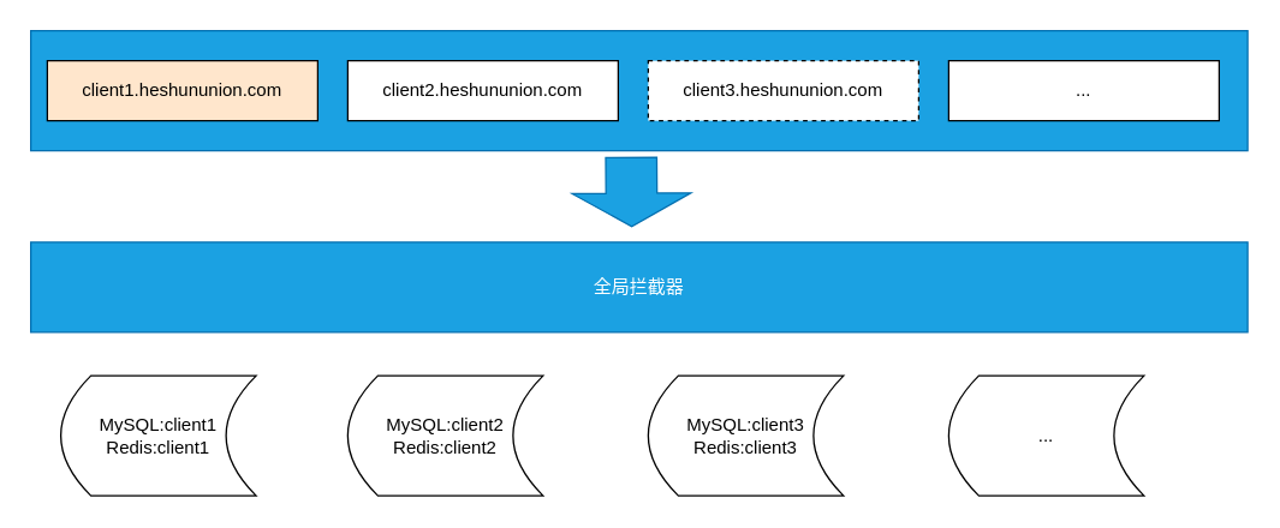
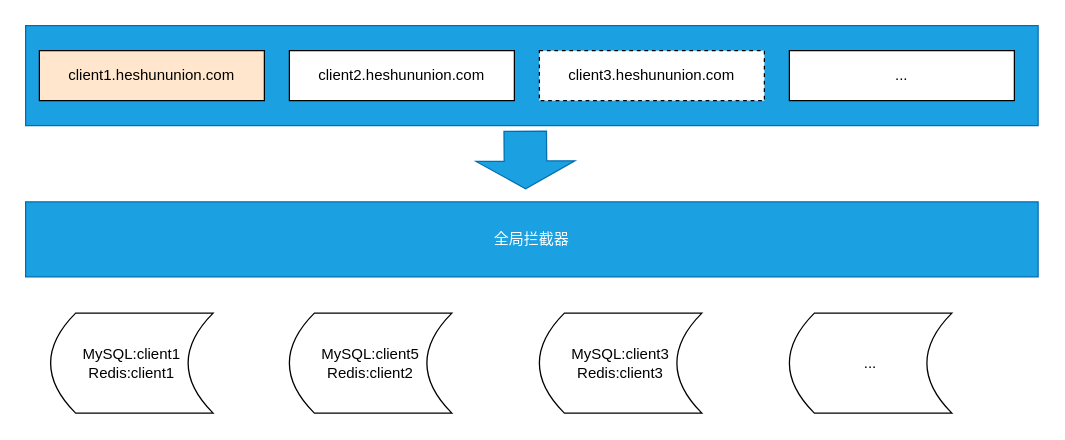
- <mxCell id="10" value="MySQL:client2&lt;br&gt;Redis:client2" style="shape=dataStorage;whiteSpace=wrap;html=1;fixedSize=1;" parent="1" vertex="1"><mxGeometry x="231" y="250" width="130" height="80" as="geometry" /></mxCell>
+ <mxCell id="10" value="MySQL:client5&lt;br&gt;Redis:client2" style="shape=dataStorage;whiteSpace=wrap;html=1;fixedSize=1;" parent="1" vertex="1"><mxGeometry x="231" y="250" width="130" height="80" as="geometry" /></mxCell>
